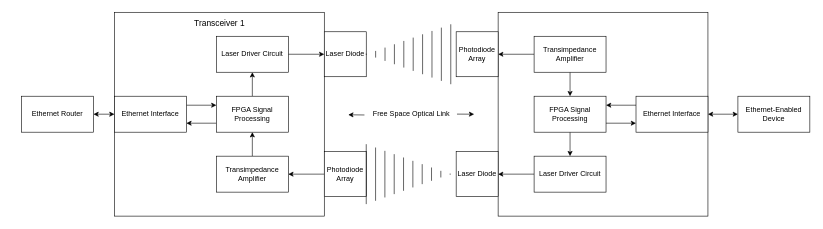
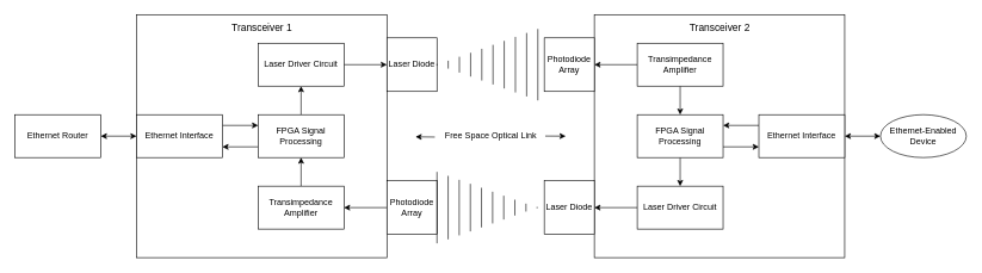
+ <mxCell id="33" value="&lt;font style=&quot;font-size: 14px;&quot;&gt;Transceiver 2&lt;/font&gt;" style="text;html=1;align=center;verticalAlign=middle;resizable=0;points=[];autosize=1;strokeColor=none;fillColor=none;" vertex="1" parent="19"><mxGeometry x="330" y="2.5" width="110" height="30" as="geometry" /></mxCell>
- <mxCell id="35" value="Ethernet Router" style="rounded=0;whiteSpace=wrap;html=1;" vertex="1" parent="1"><mxGeometry x="35" y="160" width="120" height="60" as="geometry" /></mxCell>
+ <mxCell id="35" value="Ethernet Router" style="rounded=0;whiteSpace=wrap;html=1;" vertex="1" parent="1"><mxGeometry y="160" width="120" height="60" as="geometry" x="20" /></mxCell>
- <mxCell id="36" value="Ethernet-Enabled Device" style="rounded=0;whiteSpace=wrap;html=1;" vertex="1" parent="1"><mxGeometry x="1230" y="160" width="120" height="60" as="geometry" /></mxCell>
+ <mxCell id="36" value="Ethernet-Enabled Device" style="ellipse;whiteSpace=wrap;html=1;" vertex="1" parent="1"><mxGeometry x="1230" y="160" width="120" height="60" as="geometry" /></mxCell>
